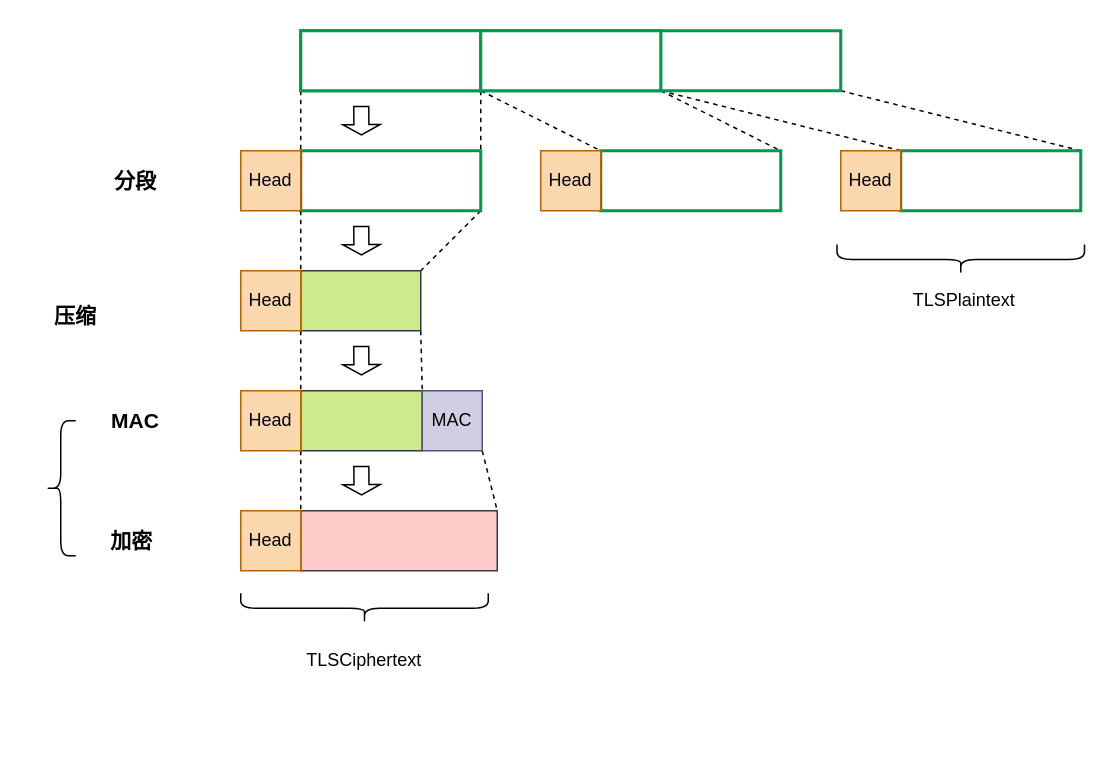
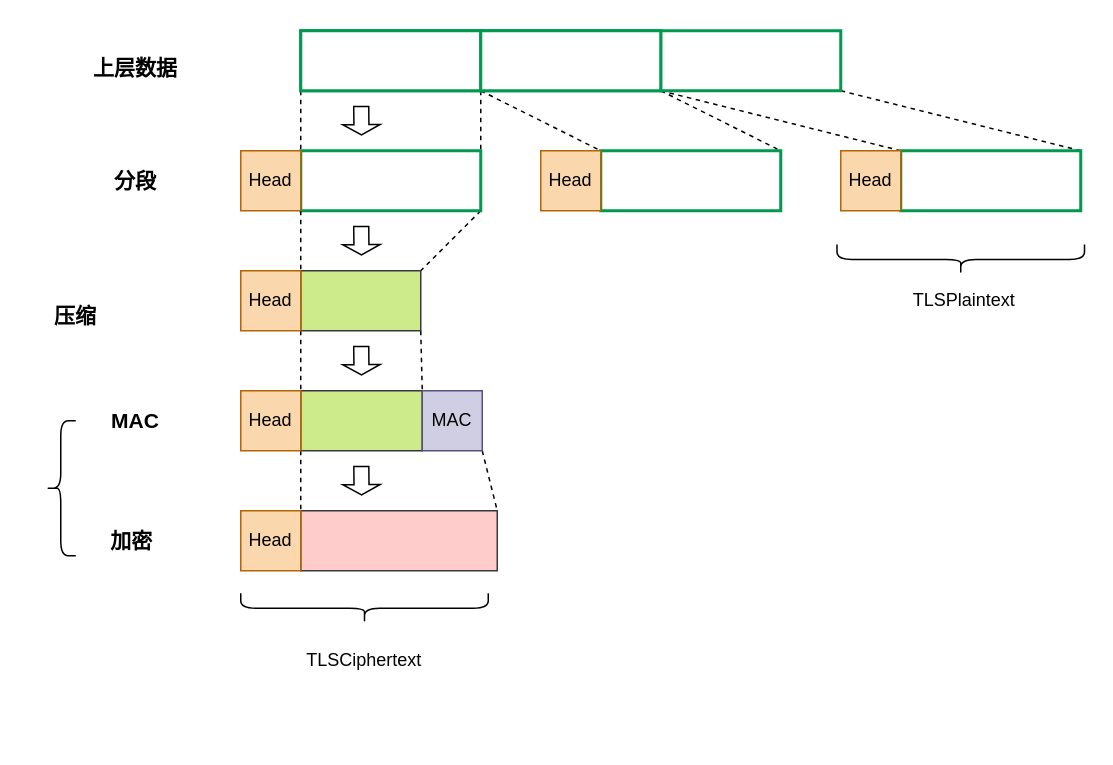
+ <mxCell id="28" value="上层数据" style="text;html=1;strokeColor=none;fillColor=none;align=center;verticalAlign=middle;whiteSpace=wrap;rounded=0;fontStyle=1;fontSize=14;" vertex="1" parent="1"><mxGeometry x="60" y="30" width="60" height="30" as="geometry" /></mxCell>
